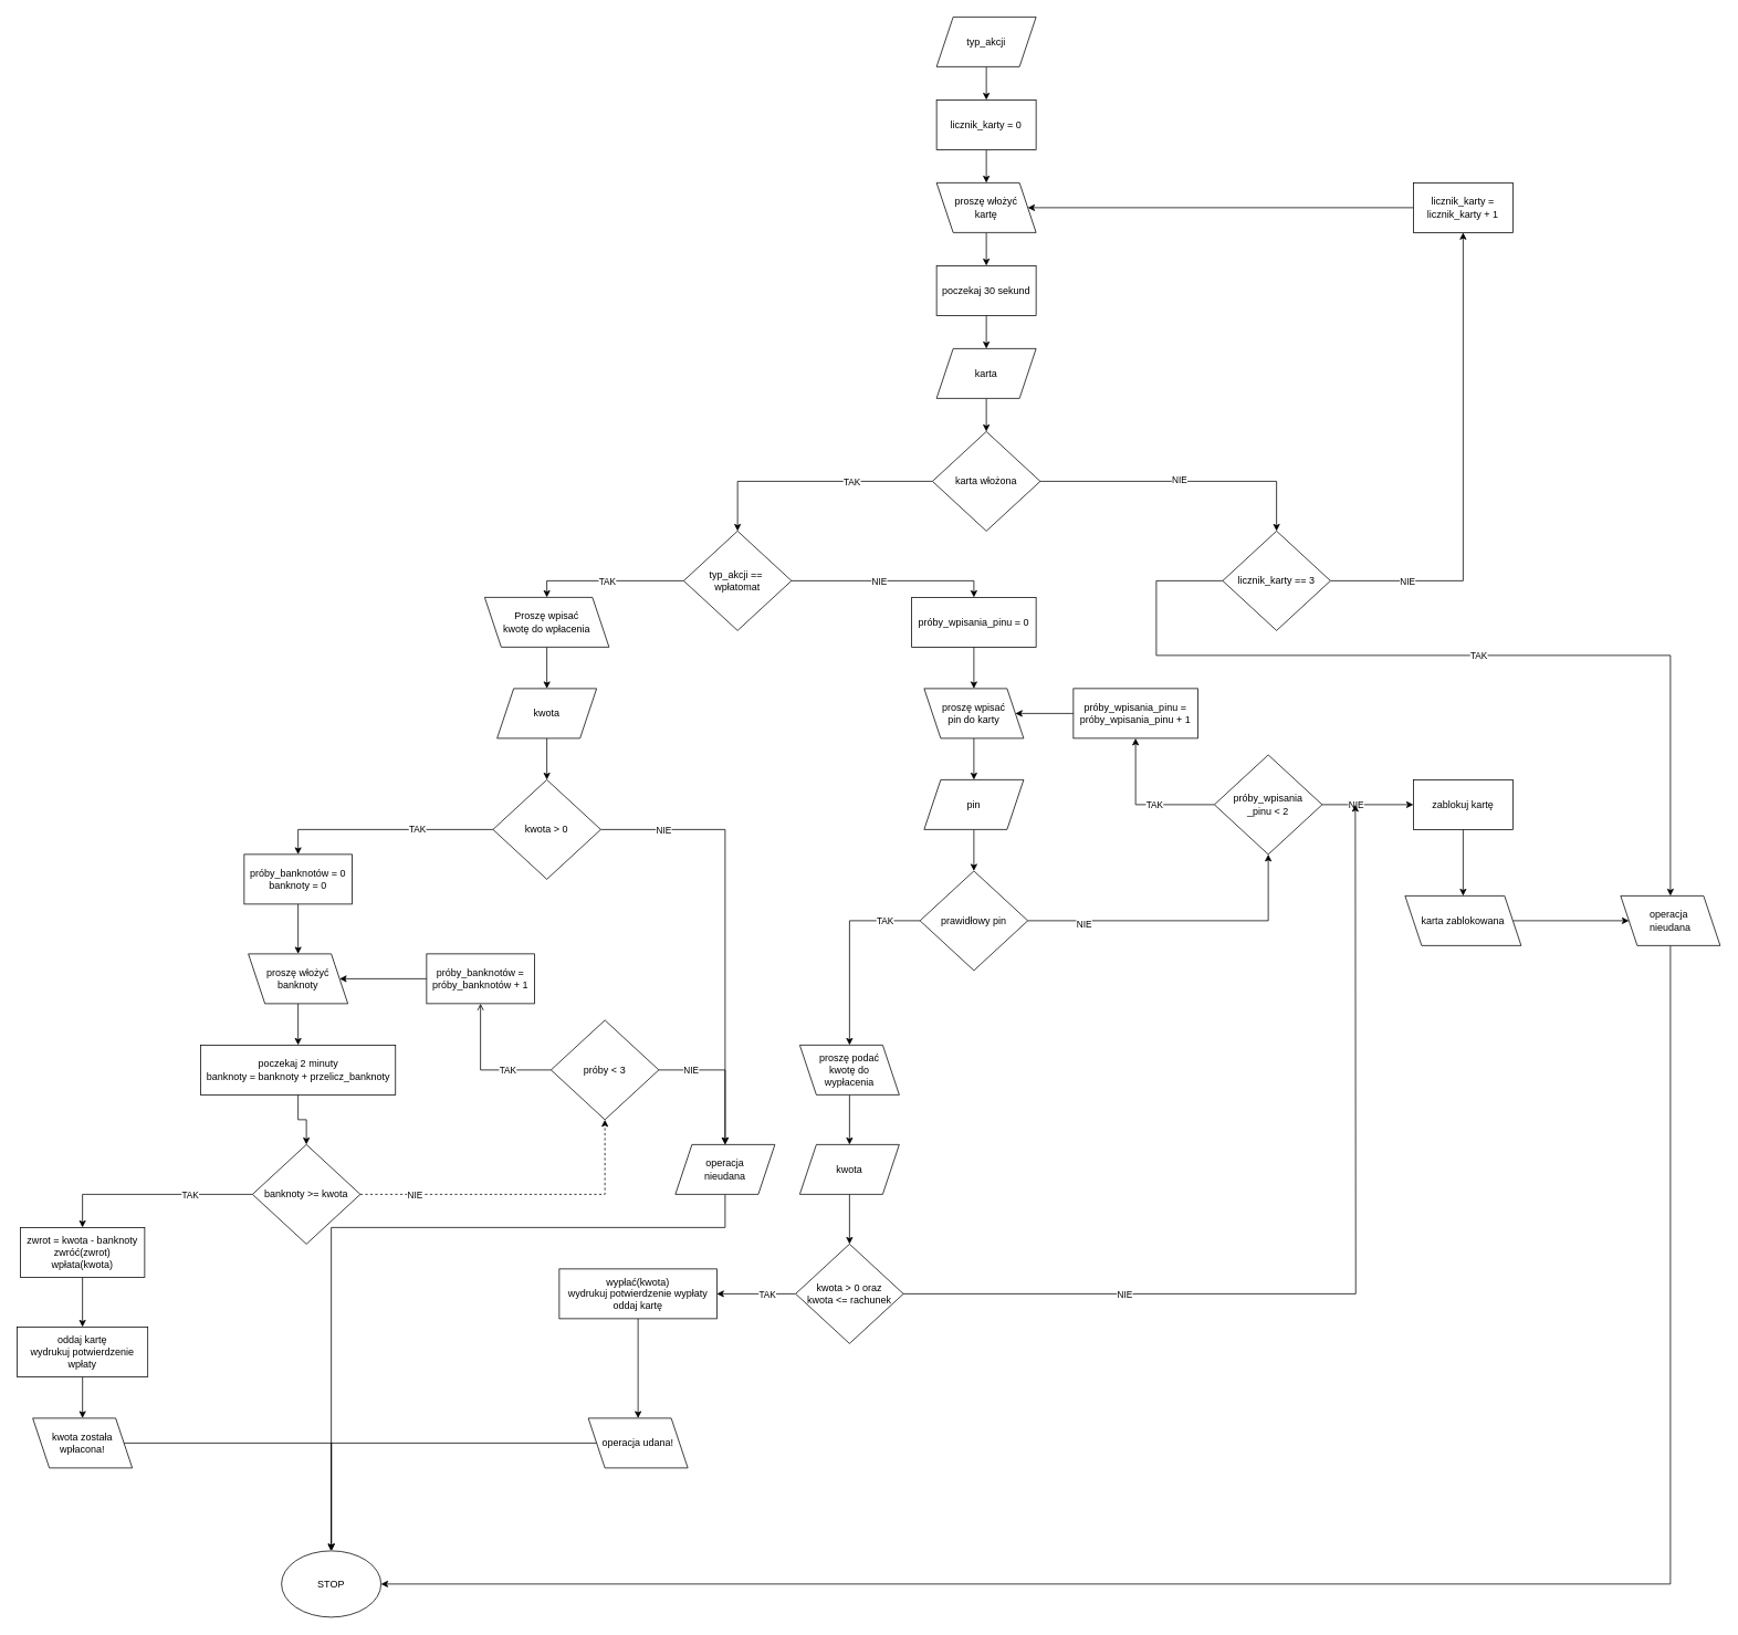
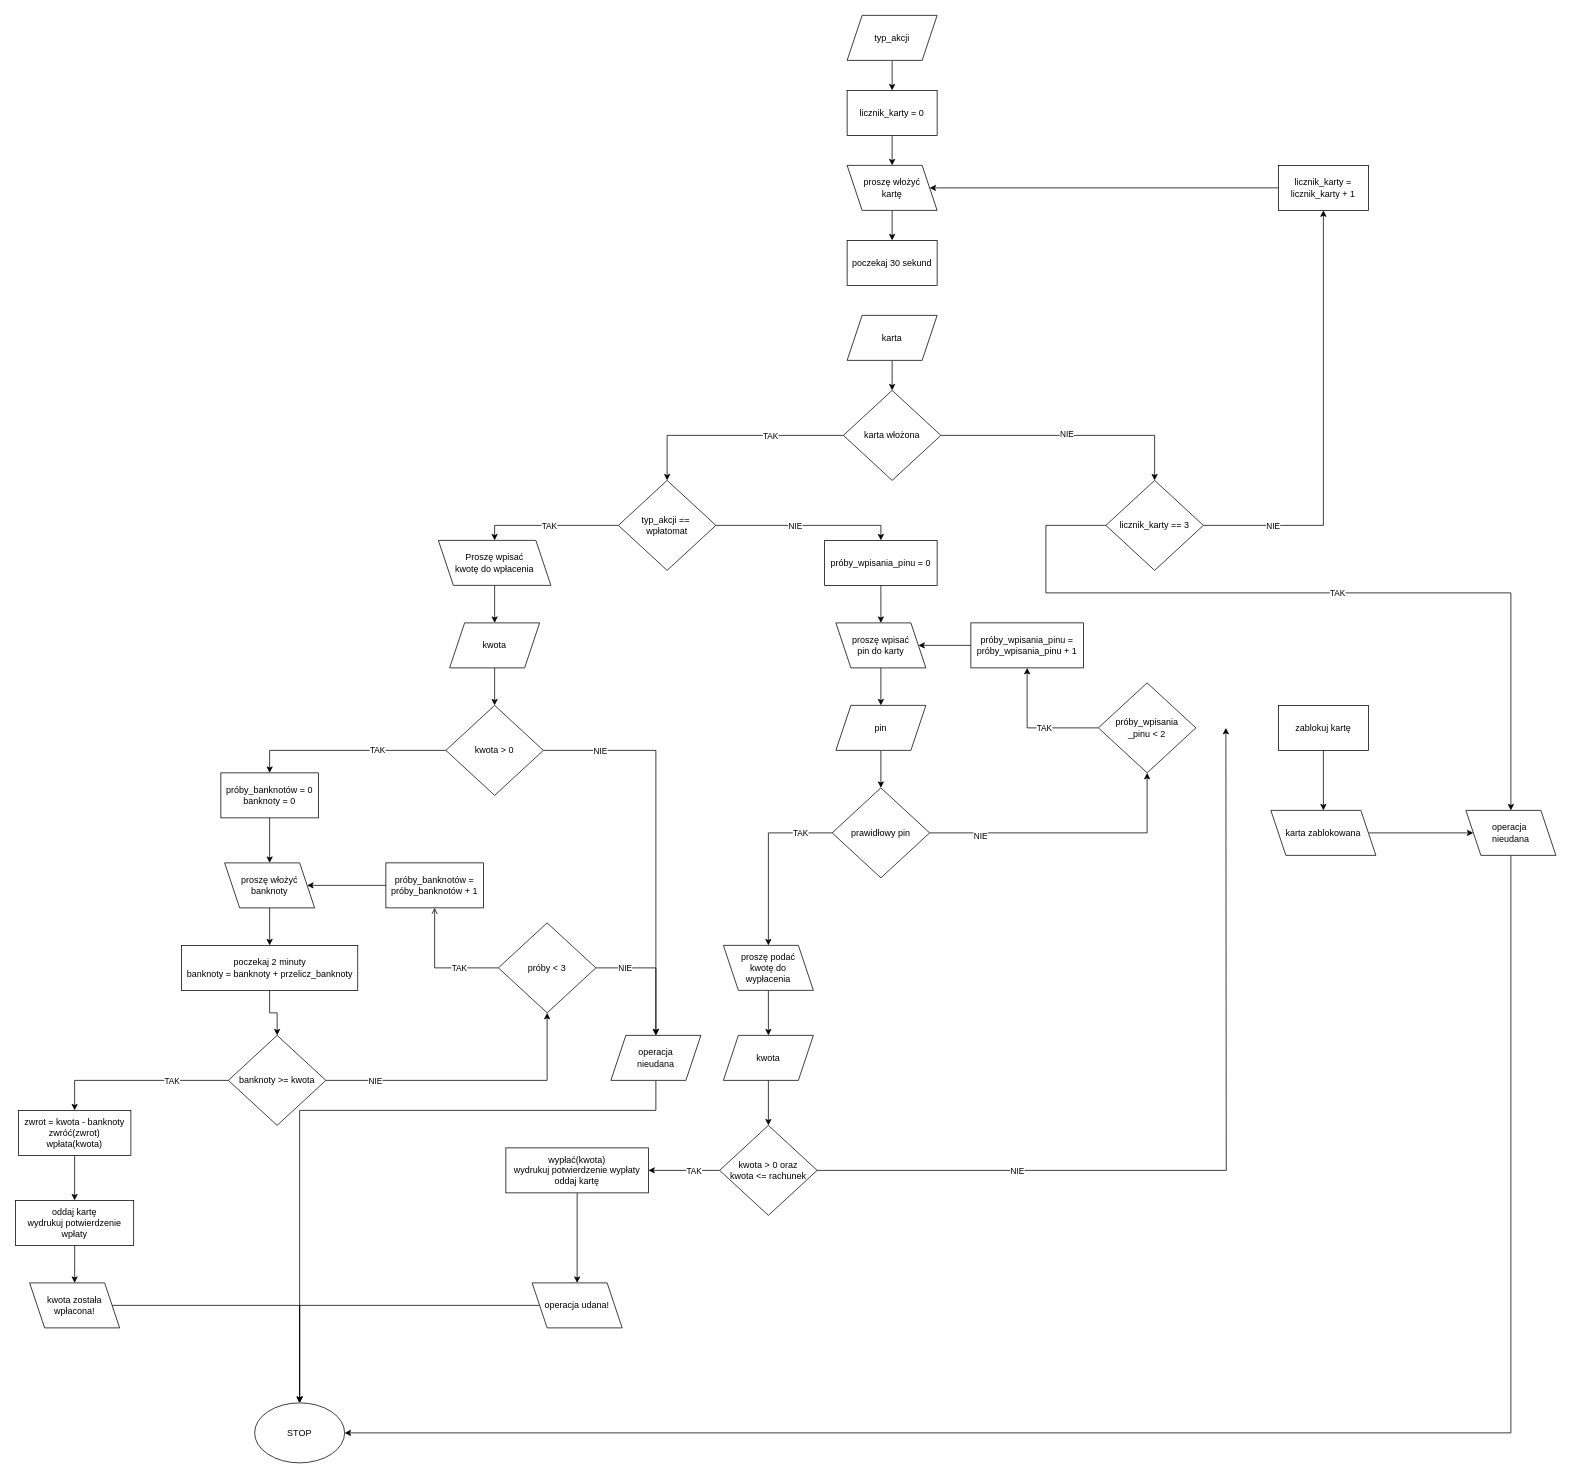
- <mxCell id="17" style="edgeStyle=orthogonalEdgeStyle;rounded=0;orthogonalLoop=1;jettySize=auto;html=1;" parent="1" source="18" target="14" edge="1"><mxGeometry relative="1" as="geometry" /></mxCell>
- <mxCell id="75" style="edgeStyle=orthogonalEdgeStyle;rounded=0;orthogonalLoop=1;jettySize=auto;html=1;entryX=0;entryY=0.5;entryDx=0;entryDy=0;" edge="1" parent="1" source="77" target="94"><mxGeometry relative="1" as="geometry" /></mxCell>
- <mxCell id="76" value="NIE" style="edgeLabel;html=1;align=center;verticalAlign=middle;resizable=0;points=[];" vertex="1" connectable="0" parent="75"><mxGeometry x="-0.279" relative="1" as="geometry"><mxPoint as="offset" /></mxGeometry></mxCell>
- <mxCell id="44" style="edgeStyle=orthogonalEdgeStyle;rounded=0;orthogonalLoop=1;jettySize=auto;html=1;entryX=0.5;entryY=1;entryDx=0;entryDy=0;dashed=1;" edge="1" parent="1" source="48" target="53"><mxGeometry relative="1" as="geometry" /></mxCell>
+ <mxCell id="44" style="edgeStyle=orthogonalEdgeStyle;rounded=0;orthogonalLoop=1;jettySize=auto;html=1;entryX=0.5;entryY=1;entryDx=0;entryDy=0;" edge="1" parent="1" source="48" target="53"><mxGeometry relative="1" as="geometry" /></mxCell>
